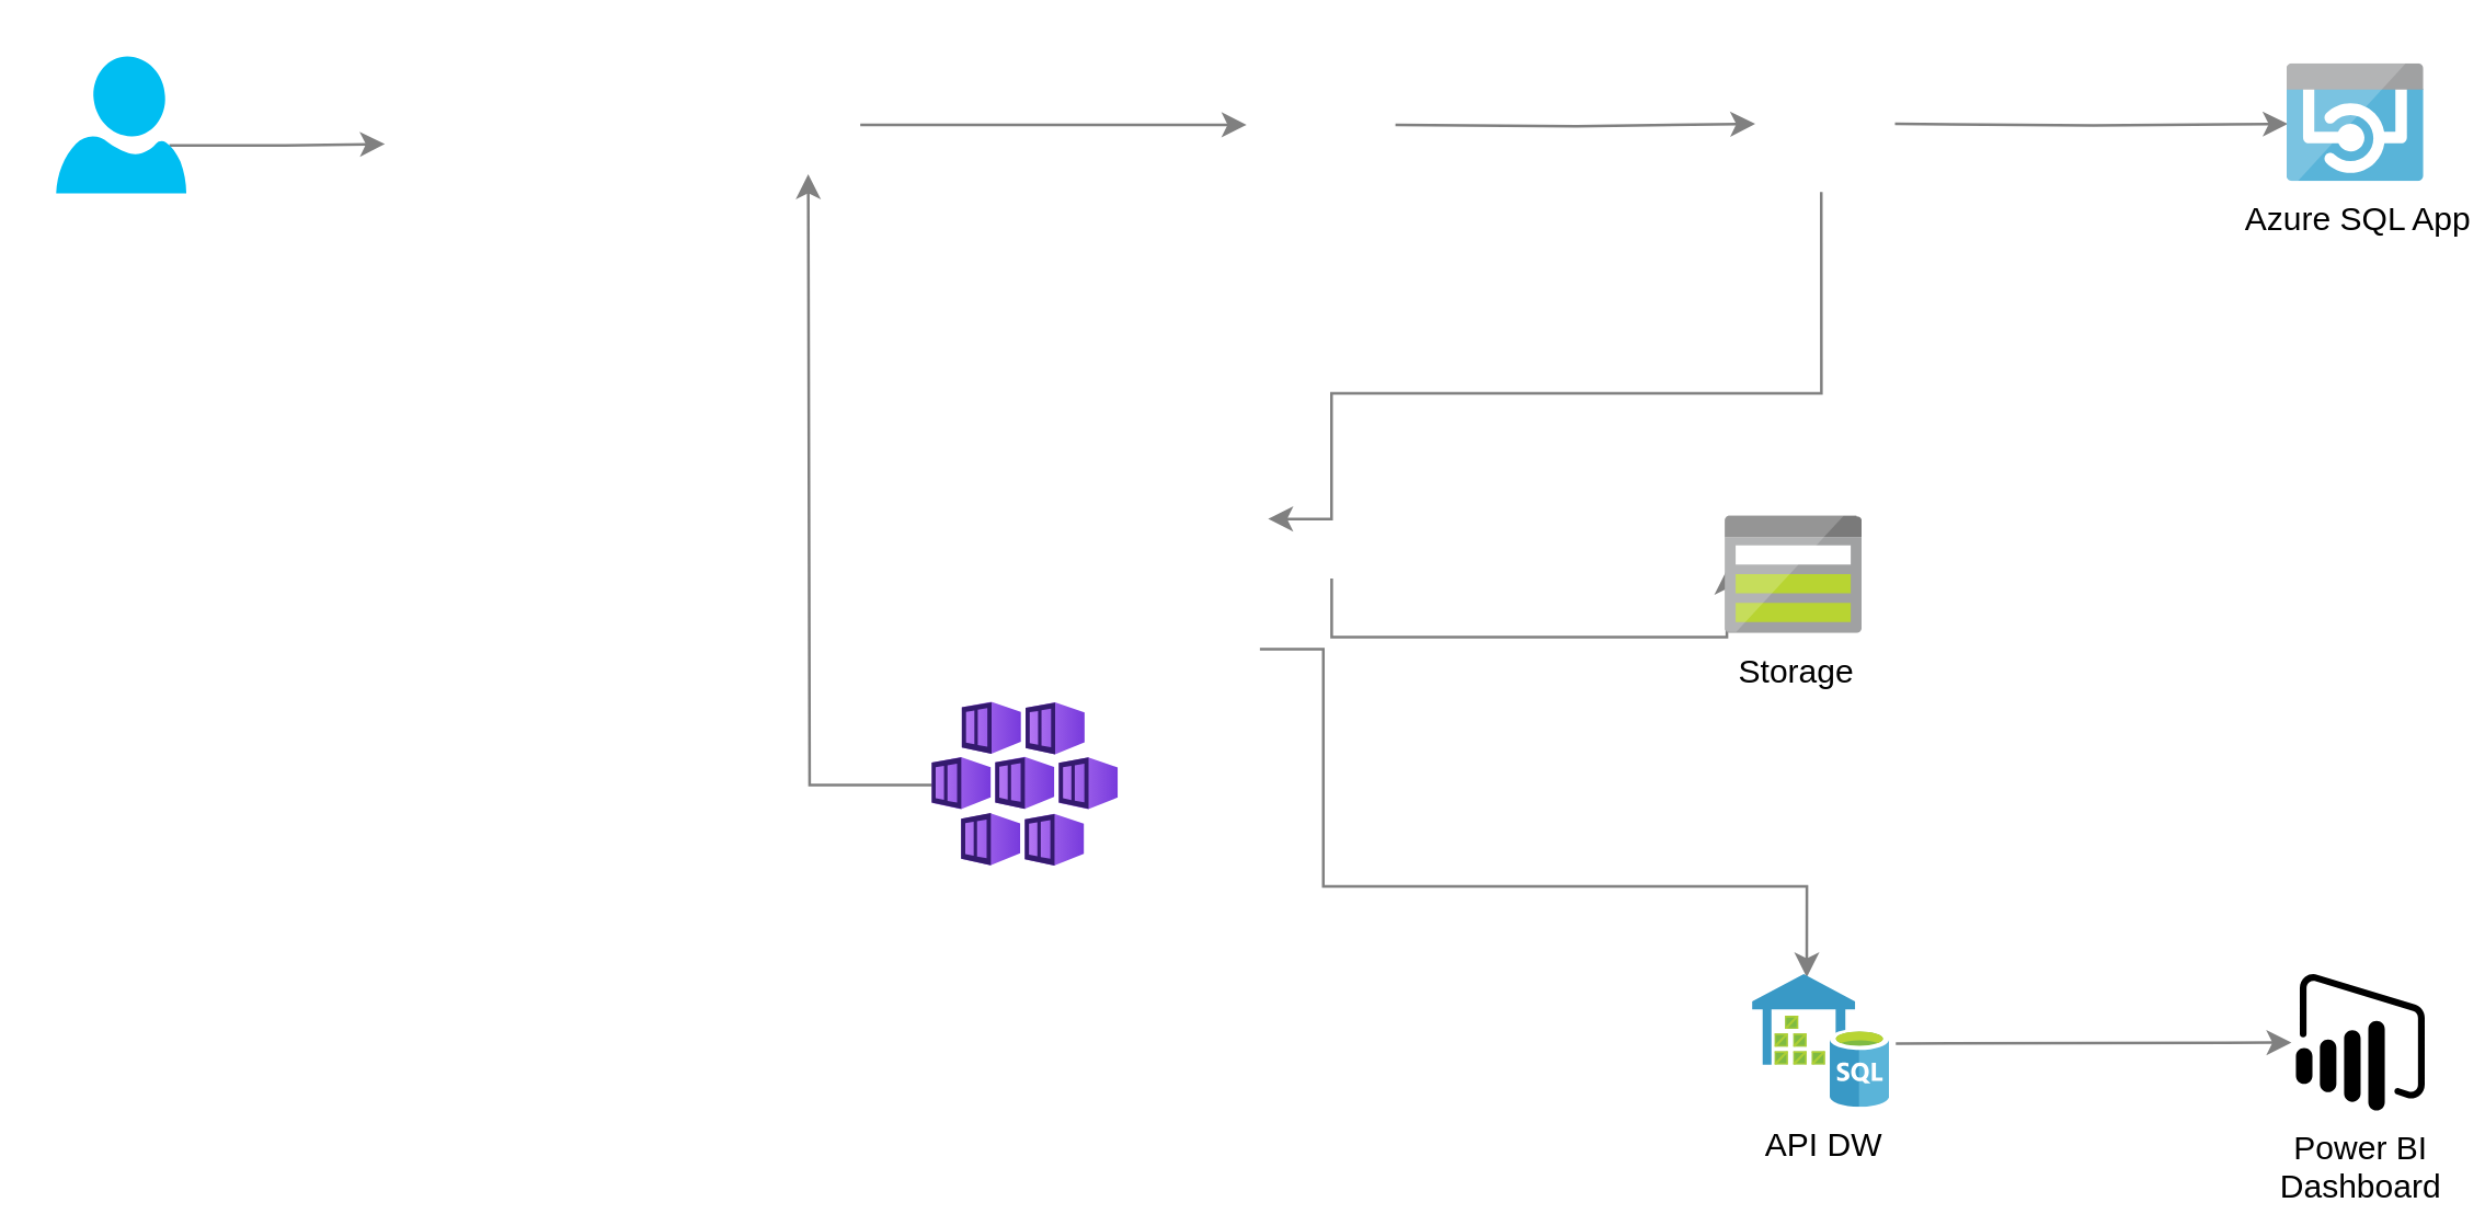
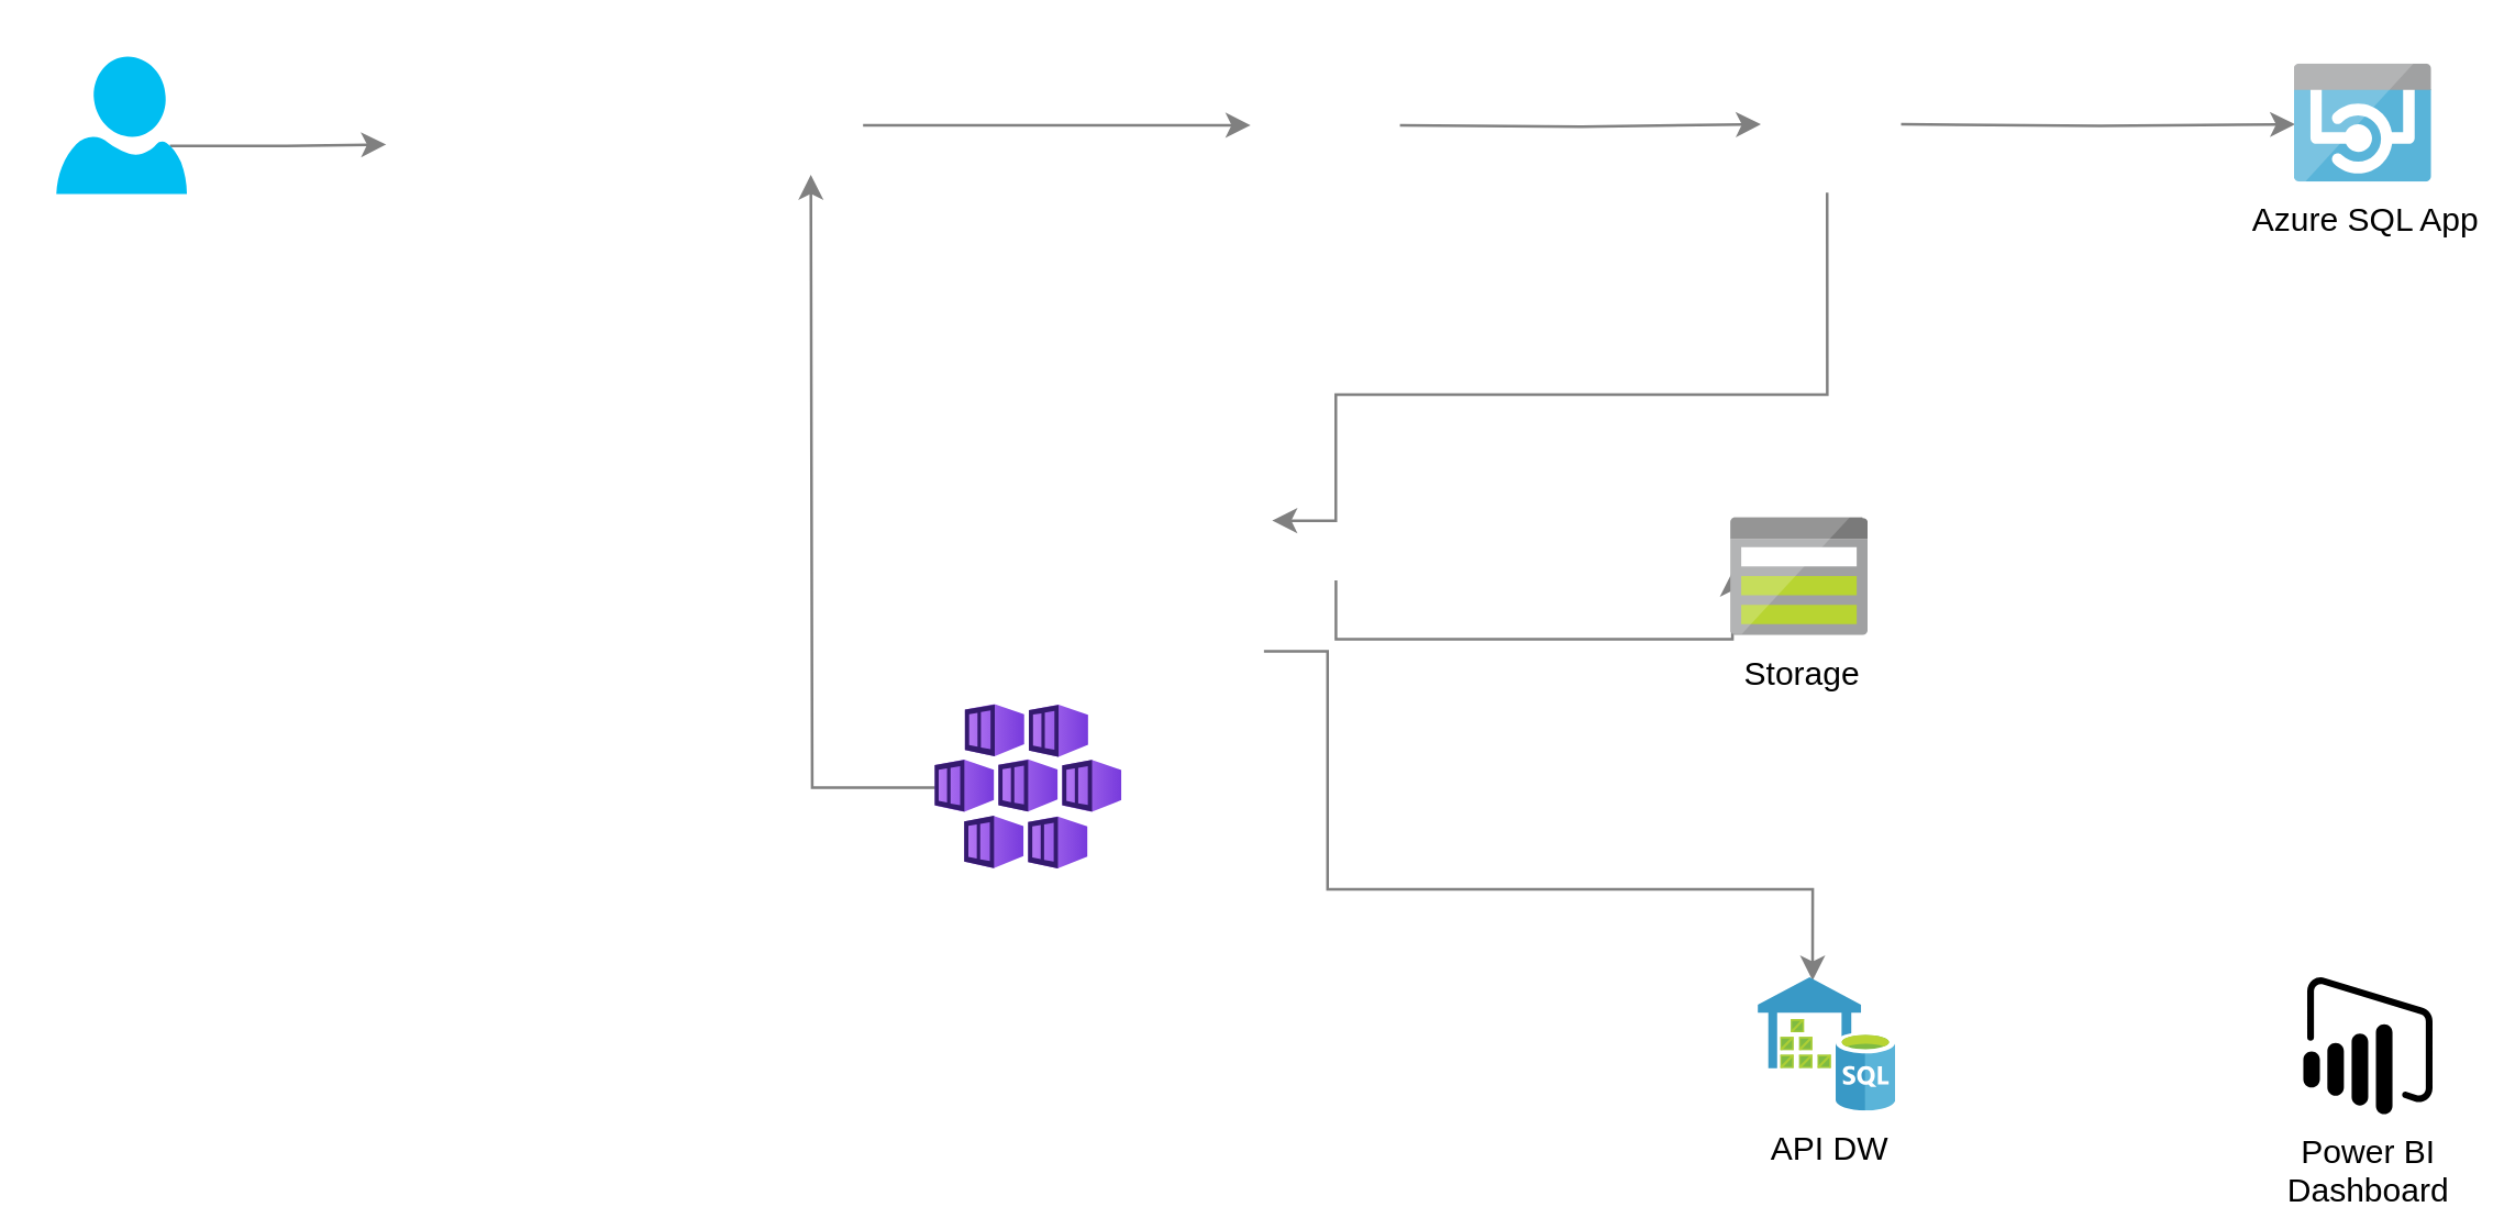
- <mxCell id="12" style="edgeStyle=elbowEdgeStyle;rounded=0;orthogonalLoop=1;jettySize=auto;html=1;entryX=-0.035;entryY=0.517;entryDx=0;entryDy=0;entryPerimeter=0;exitX=1.039;exitY=0.512;exitDx=0;exitDy=0;exitPerimeter=0;elbow=vertical;strokeColor=#808080;" parent="1" source="13" target="14" edge="1"><mxGeometry relative="1" as="geometry" /></mxCell>
